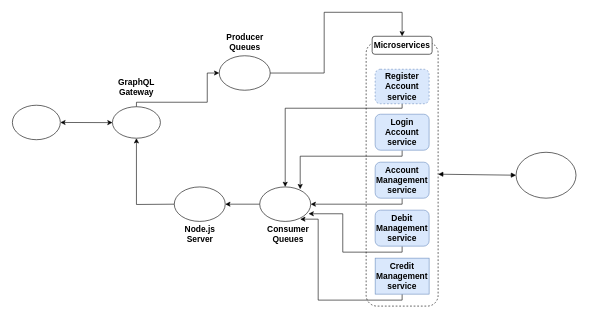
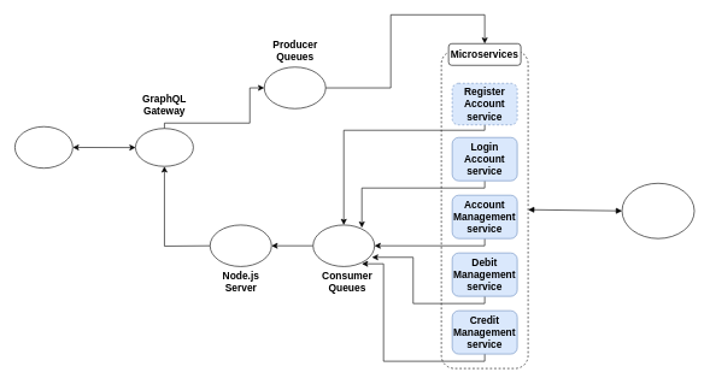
- <mxCell id="16" value="&lt;h3&gt;Credit Management service&lt;/h3&gt;" style="whiteSpace=wrap;html=1;fillColor=#dae8fc;strokeColor=#6c8ebf;rounded=0;" parent="1" vertex="1"><mxGeometry x="625" y="430" width="90" height="60" as="geometry" /></mxCell>
+ <mxCell id="16" value="&lt;h3&gt;Credit Management service&lt;/h3&gt;" style="rounded=1;whiteSpace=wrap;html=1;fillColor=#dae8fc;strokeColor=#6c8ebf;" parent="1" vertex="1"><mxGeometry x="625" y="430" width="90" height="60" as="geometry" /></mxCell>
